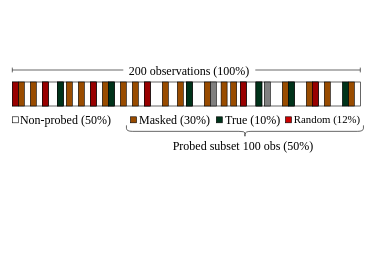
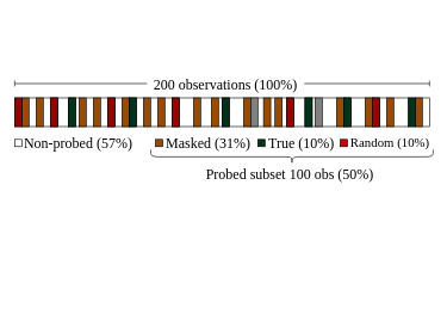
- <mxCell id="41" value="Non-probed (50%)" style="text;html=1;align=center;verticalAlign=middle;whiteSpace=wrap;rounded=0;fontSize=20;fontFamily=Times New Roman;" parent="1" vertex="1"><mxGeometry x="30" y="183" width="158" height="30" as="geometry" /></mxCell>
+ <mxCell id="41" value="Non-probed (57%)" style="text;html=1;align=center;verticalAlign=middle;whiteSpace=wrap;rounded=0;fontSize=20;fontFamily=Times New Roman;" parent="1" vertex="1"><mxGeometry x="30" y="183" width="158" height="30" as="geometry" /></mxCell>
- <mxCell id="42" value="Masked (30%)" style="text;html=1;align=center;verticalAlign=middle;whiteSpace=wrap;rounded=0;fontSize=20;fontFamily=Times New Roman;" parent="1" vertex="1"><mxGeometry x="230" y="183" width="122" height="30" as="geometry" /></mxCell>
+ <mxCell id="42" value="Masked (31%)" style="text;html=1;align=center;verticalAlign=middle;whiteSpace=wrap;rounded=0;fontSize=20;fontFamily=Times New Roman;" parent="1" vertex="1"><mxGeometry x="230" y="183" width="122" height="30" as="geometry" /></mxCell>
- <mxCell id="46" value="Random (12%)" style="text;html=1;align=center;verticalAlign=middle;whiteSpace=wrap;rounded=0;fontSize=18;fontFamily=Times New Roman;" parent="1" vertex="1"><mxGeometry x="487" y="183" width="116" height="30" as="geometry" /></mxCell>
+ <mxCell id="46" value="Random (10%)" style="text;html=1;align=center;verticalAlign=middle;whiteSpace=wrap;rounded=0;fontSize=18;fontFamily=Times New Roman;" parent="1" vertex="1"><mxGeometry x="487" y="183" width="116" height="30" as="geometry" /></mxCell>
